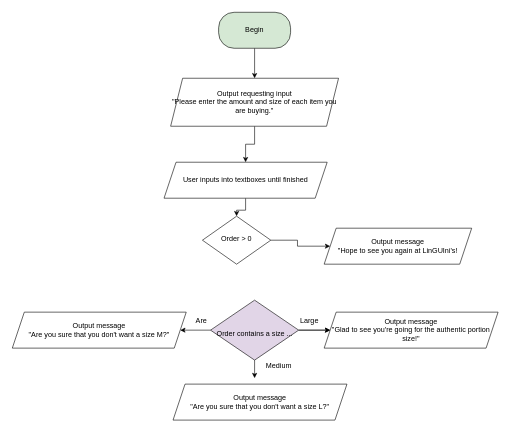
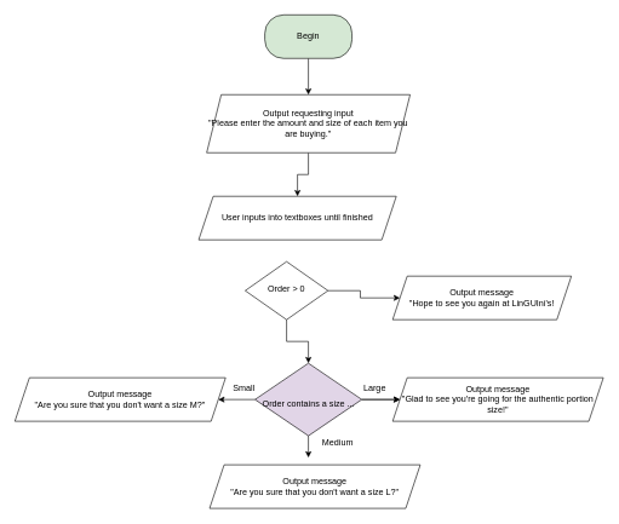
- <mxCell id="12" value="" style="edgeStyle=orthogonalEdgeStyle;rounded=0;orthogonalLoop=1;jettySize=auto;html=1;" parent="1" source="13" target="4" edge="1"><mxGeometry relative="1" as="geometry" /></mxCell>
+ <mxCell id="3" value="" style="edgeStyle=orthogonalEdgeStyle;rounded=0;orthogonalLoop=1;jettySize=auto;html=1;" parent="1" source="4" target="9" edge="1"><mxGeometry relative="1" as="geometry" /></mxCell>
- <mxCell id="18" value="Are" style="text;html=1;align=center;verticalAlign=middle;resizable=0;points=[];autosize=1;strokeColor=none;fillColor=none;" vertex="1" parent="1"><mxGeometry x="310" y="520" width="50" height="30" as="geometry" /></mxCell>
+ <mxCell id="18" value="Small" style="text;html=1;align=center;verticalAlign=middle;resizable=0;points=[];autosize=1;strokeColor=none;fillColor=none;" vertex="1" parent="1"><mxGeometry x="310" y="520" width="50" height="30" as="geometry" /></mxCell>
